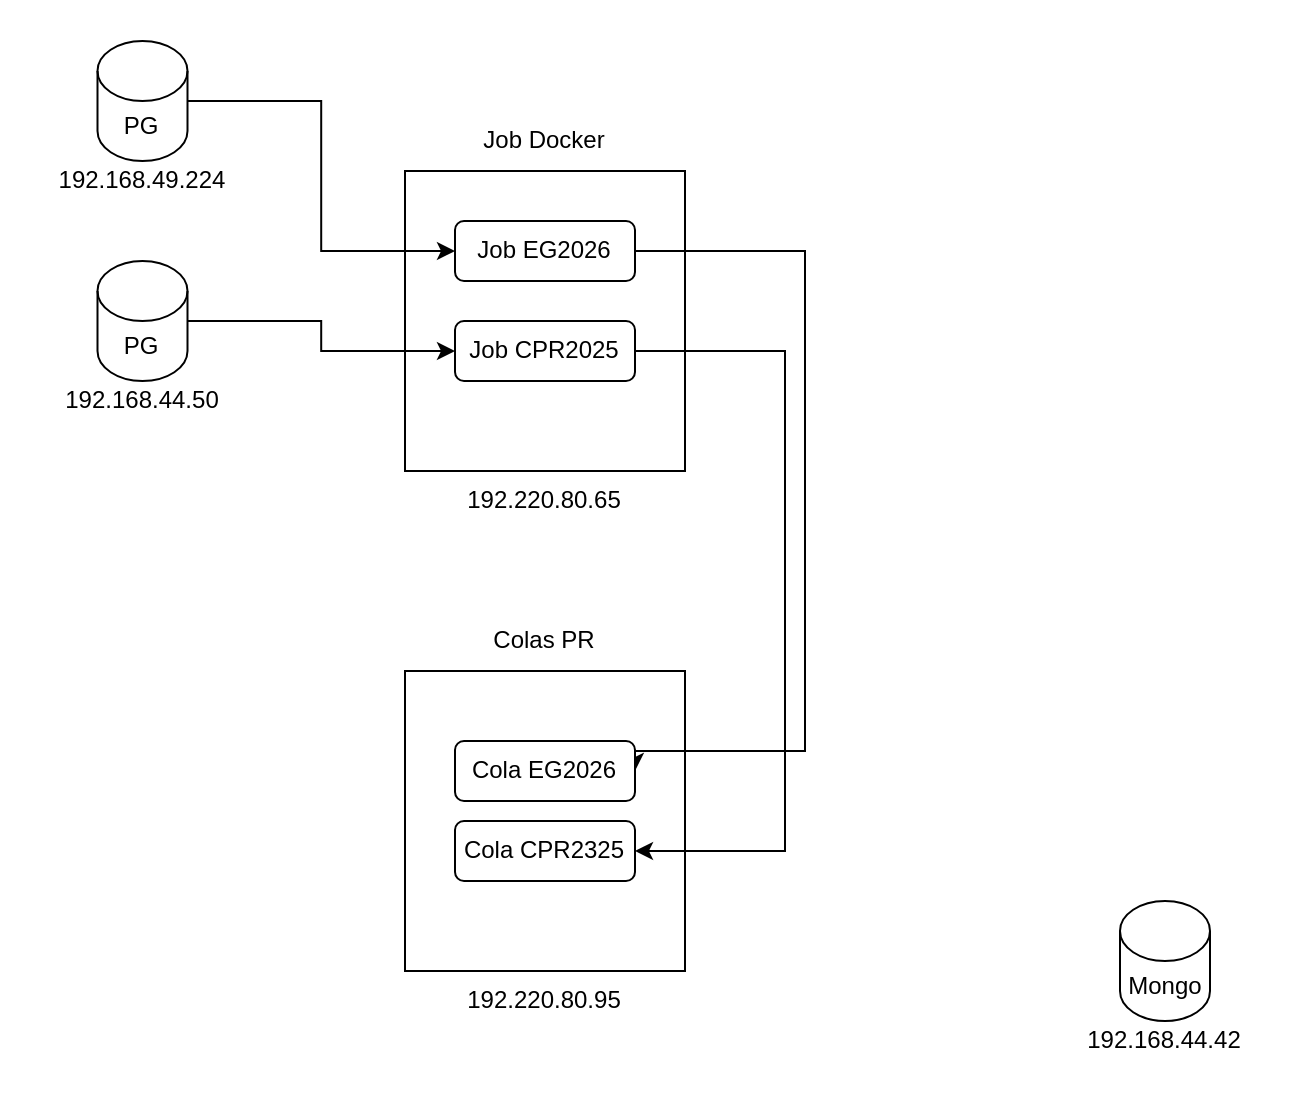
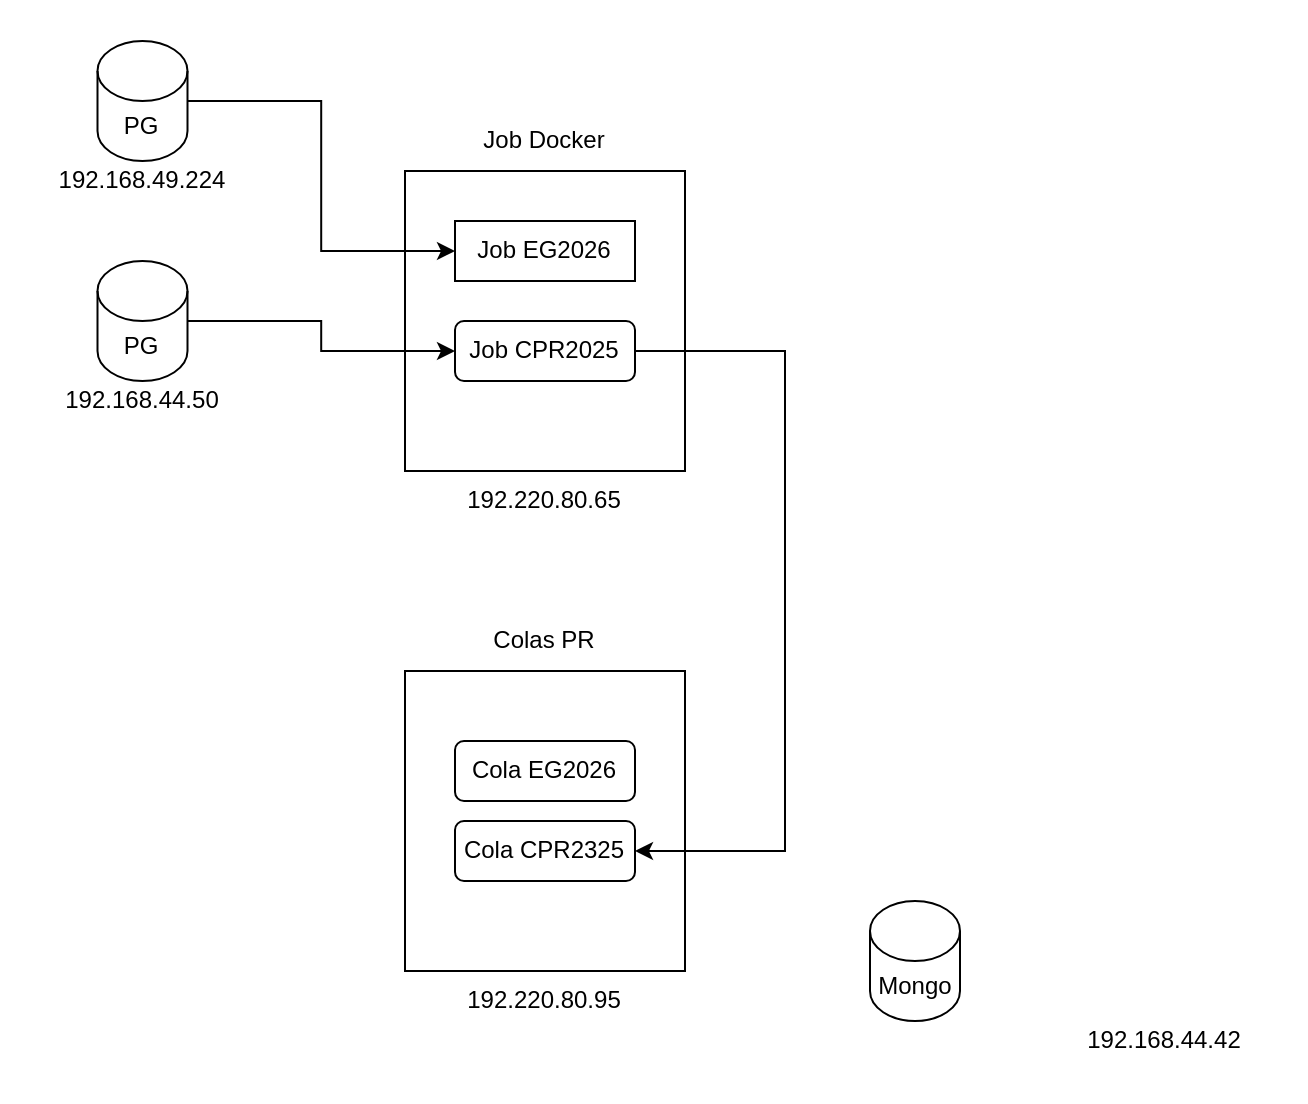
- <mxCell id="16" value="Job EG2026" style="rounded=1;whiteSpace=wrap;html=1;" vertex="1" parent="1"><mxGeometry x="227" y="110" width="90" height="30" as="geometry" /></mxCell>
+ <mxCell id="16" value="Job EG2026" style="whiteSpace=wrap;html=1;rounded=0;" vertex="1" parent="1"><mxGeometry x="227" y="110" width="90" height="30" as="geometry" /></mxCell>
- <mxCell id="15" style="edgeStyle=orthogonalEdgeStyle;rounded=0;orthogonalLoop=1;jettySize=auto;html=1;entryX=1;entryY=0.5;entryDx=0;entryDy=0;" edge="1" parent="1" source="16" target="22"><mxGeometry relative="1" as="geometry"><Array as="points"><mxPoint x="402" y="125" /><mxPoint x="402" y="375" /></Array></mxGeometry></mxCell>
- <mxCell id="26" value="Mongo" style="shape=cylinder3;whiteSpace=wrap;html=1;boundedLbl=1;backgroundOutline=1;size=15;movable=1;resizable=1;rotatable=1;deletable=1;editable=1;locked=0;connectable=1;" vertex="1" parent="1"><mxGeometry x="559.5" y="450" width="45" height="60" as="geometry" /></mxCell>
+ <mxCell id="26" value="Mongo" style="shape=cylinder3;whiteSpace=wrap;html=1;boundedLbl=1;backgroundOutline=1;size=15;movable=1;resizable=1;rotatable=1;deletable=1;editable=1;locked=0;connectable=1;" vertex="1" parent="1"><mxGeometry x="434.5" y="450" width="45" height="60" as="geometry" /></mxCell>
